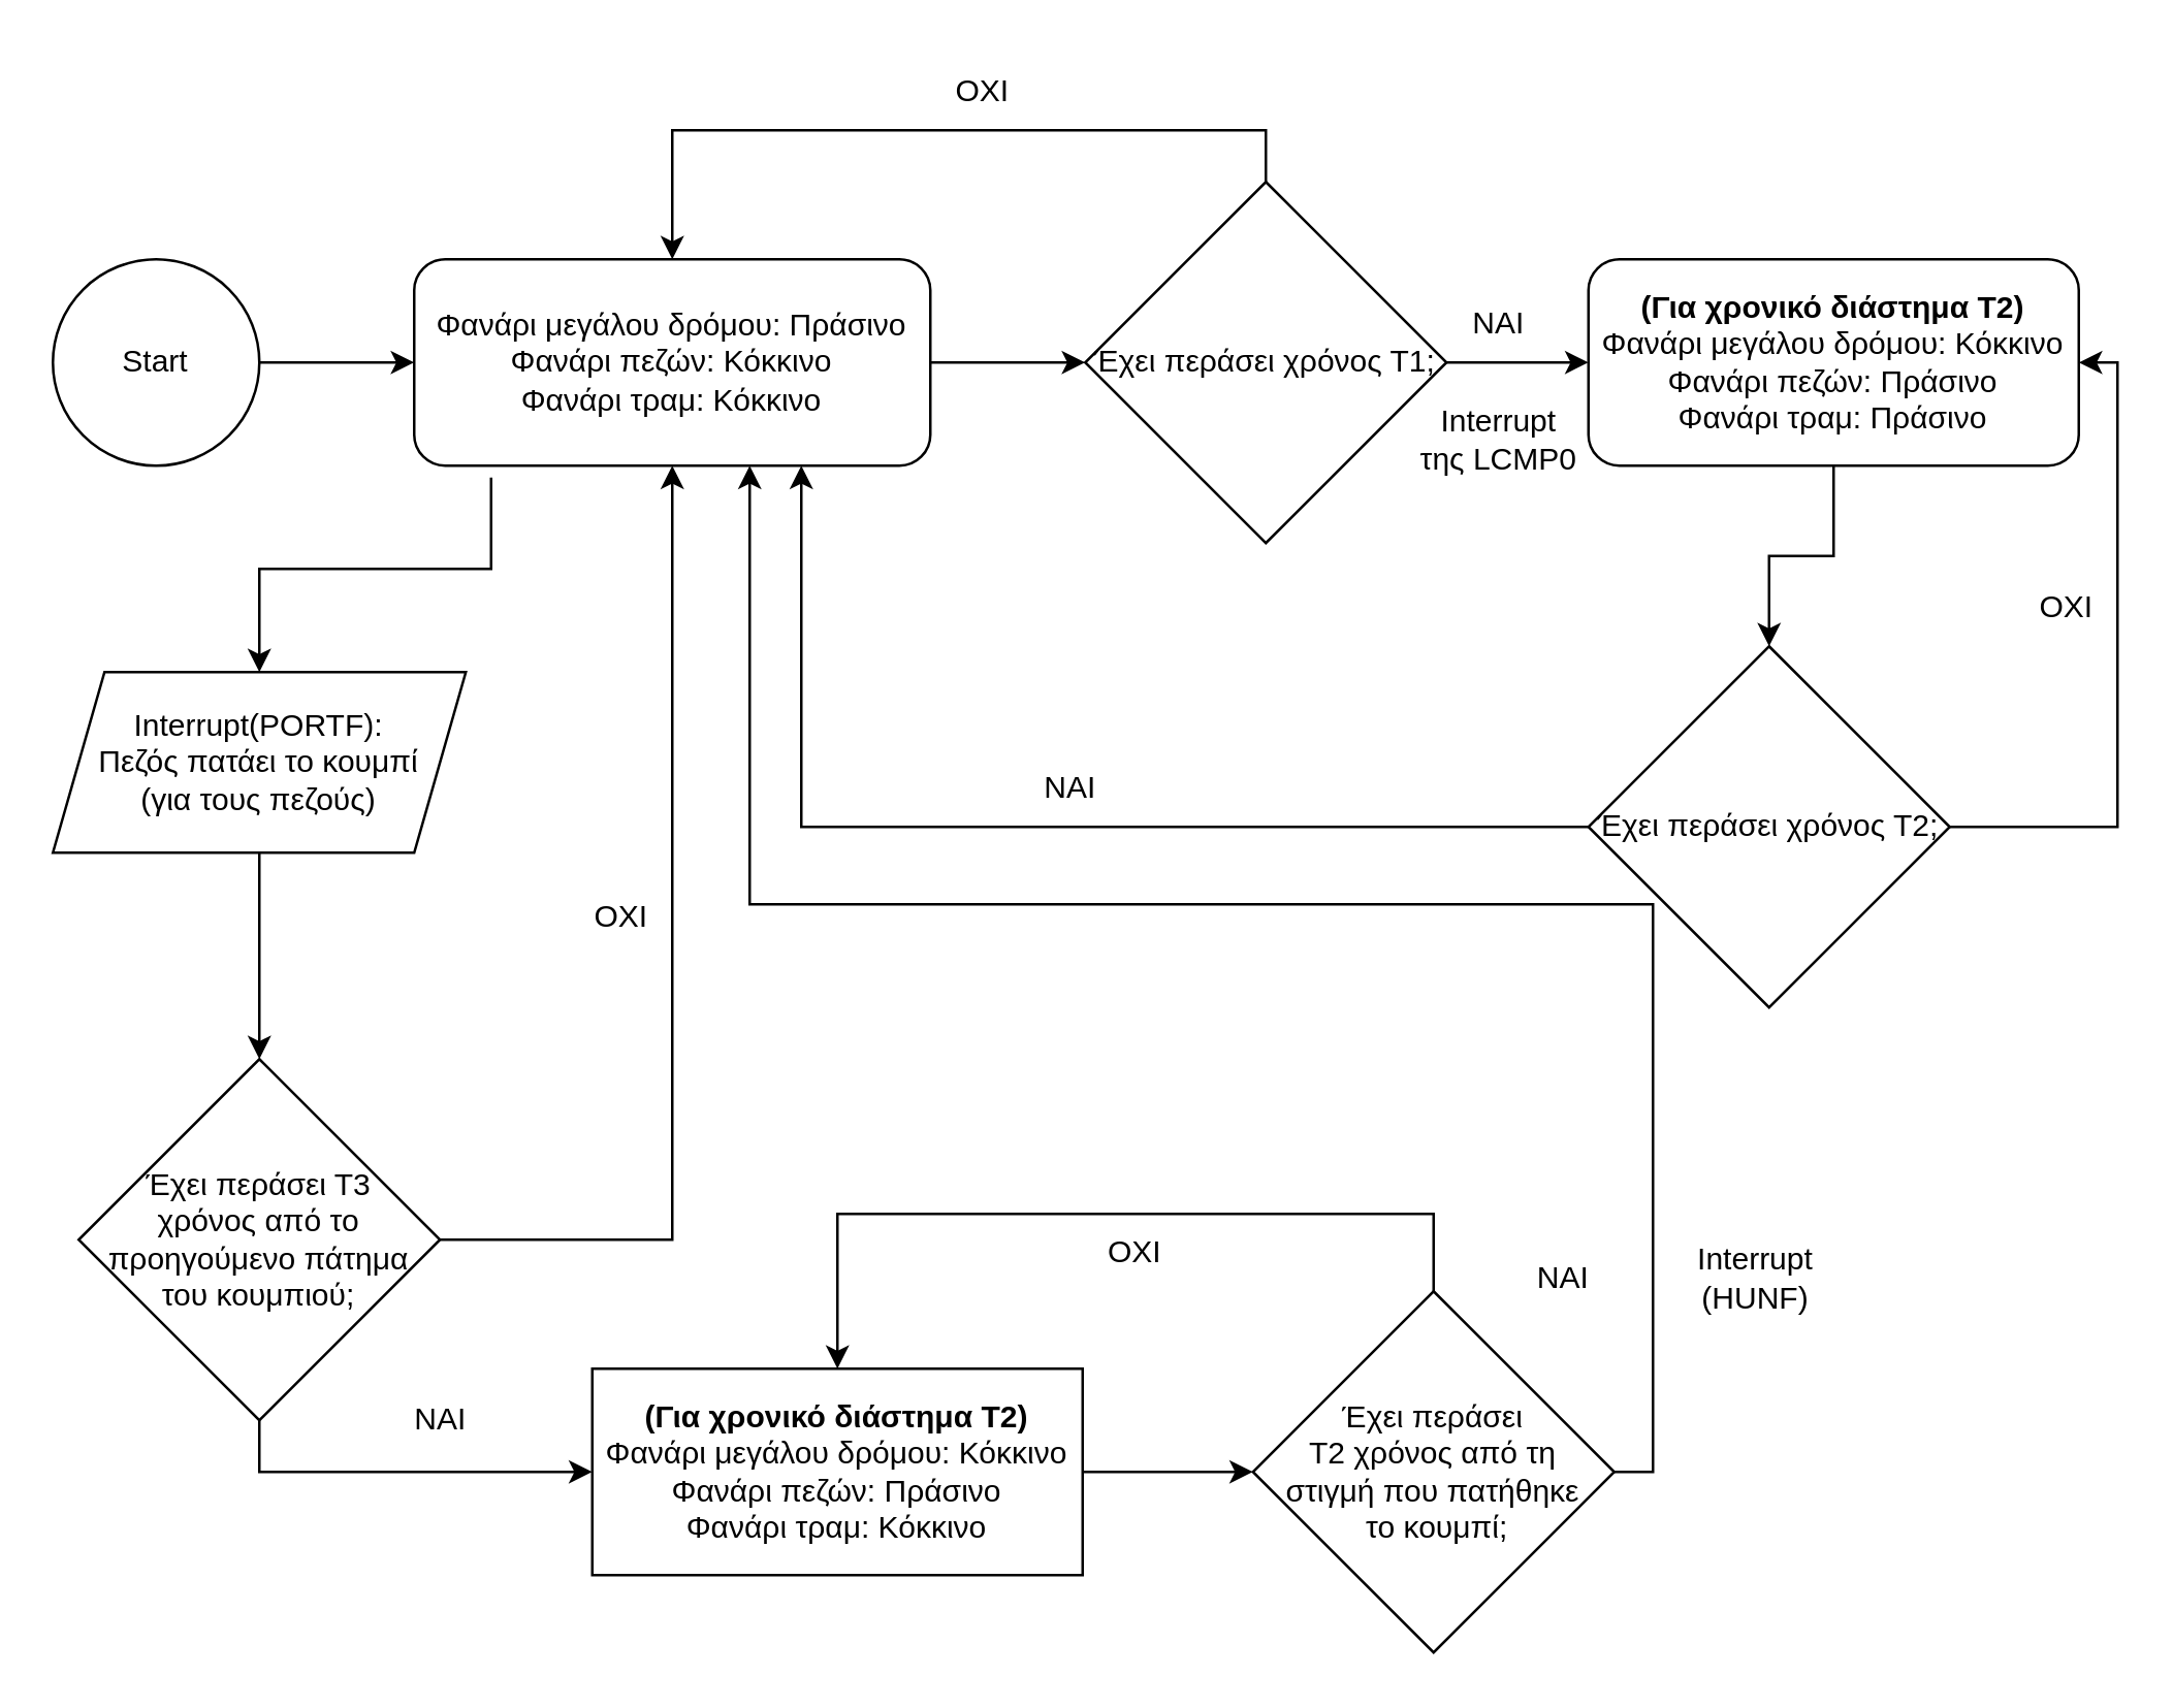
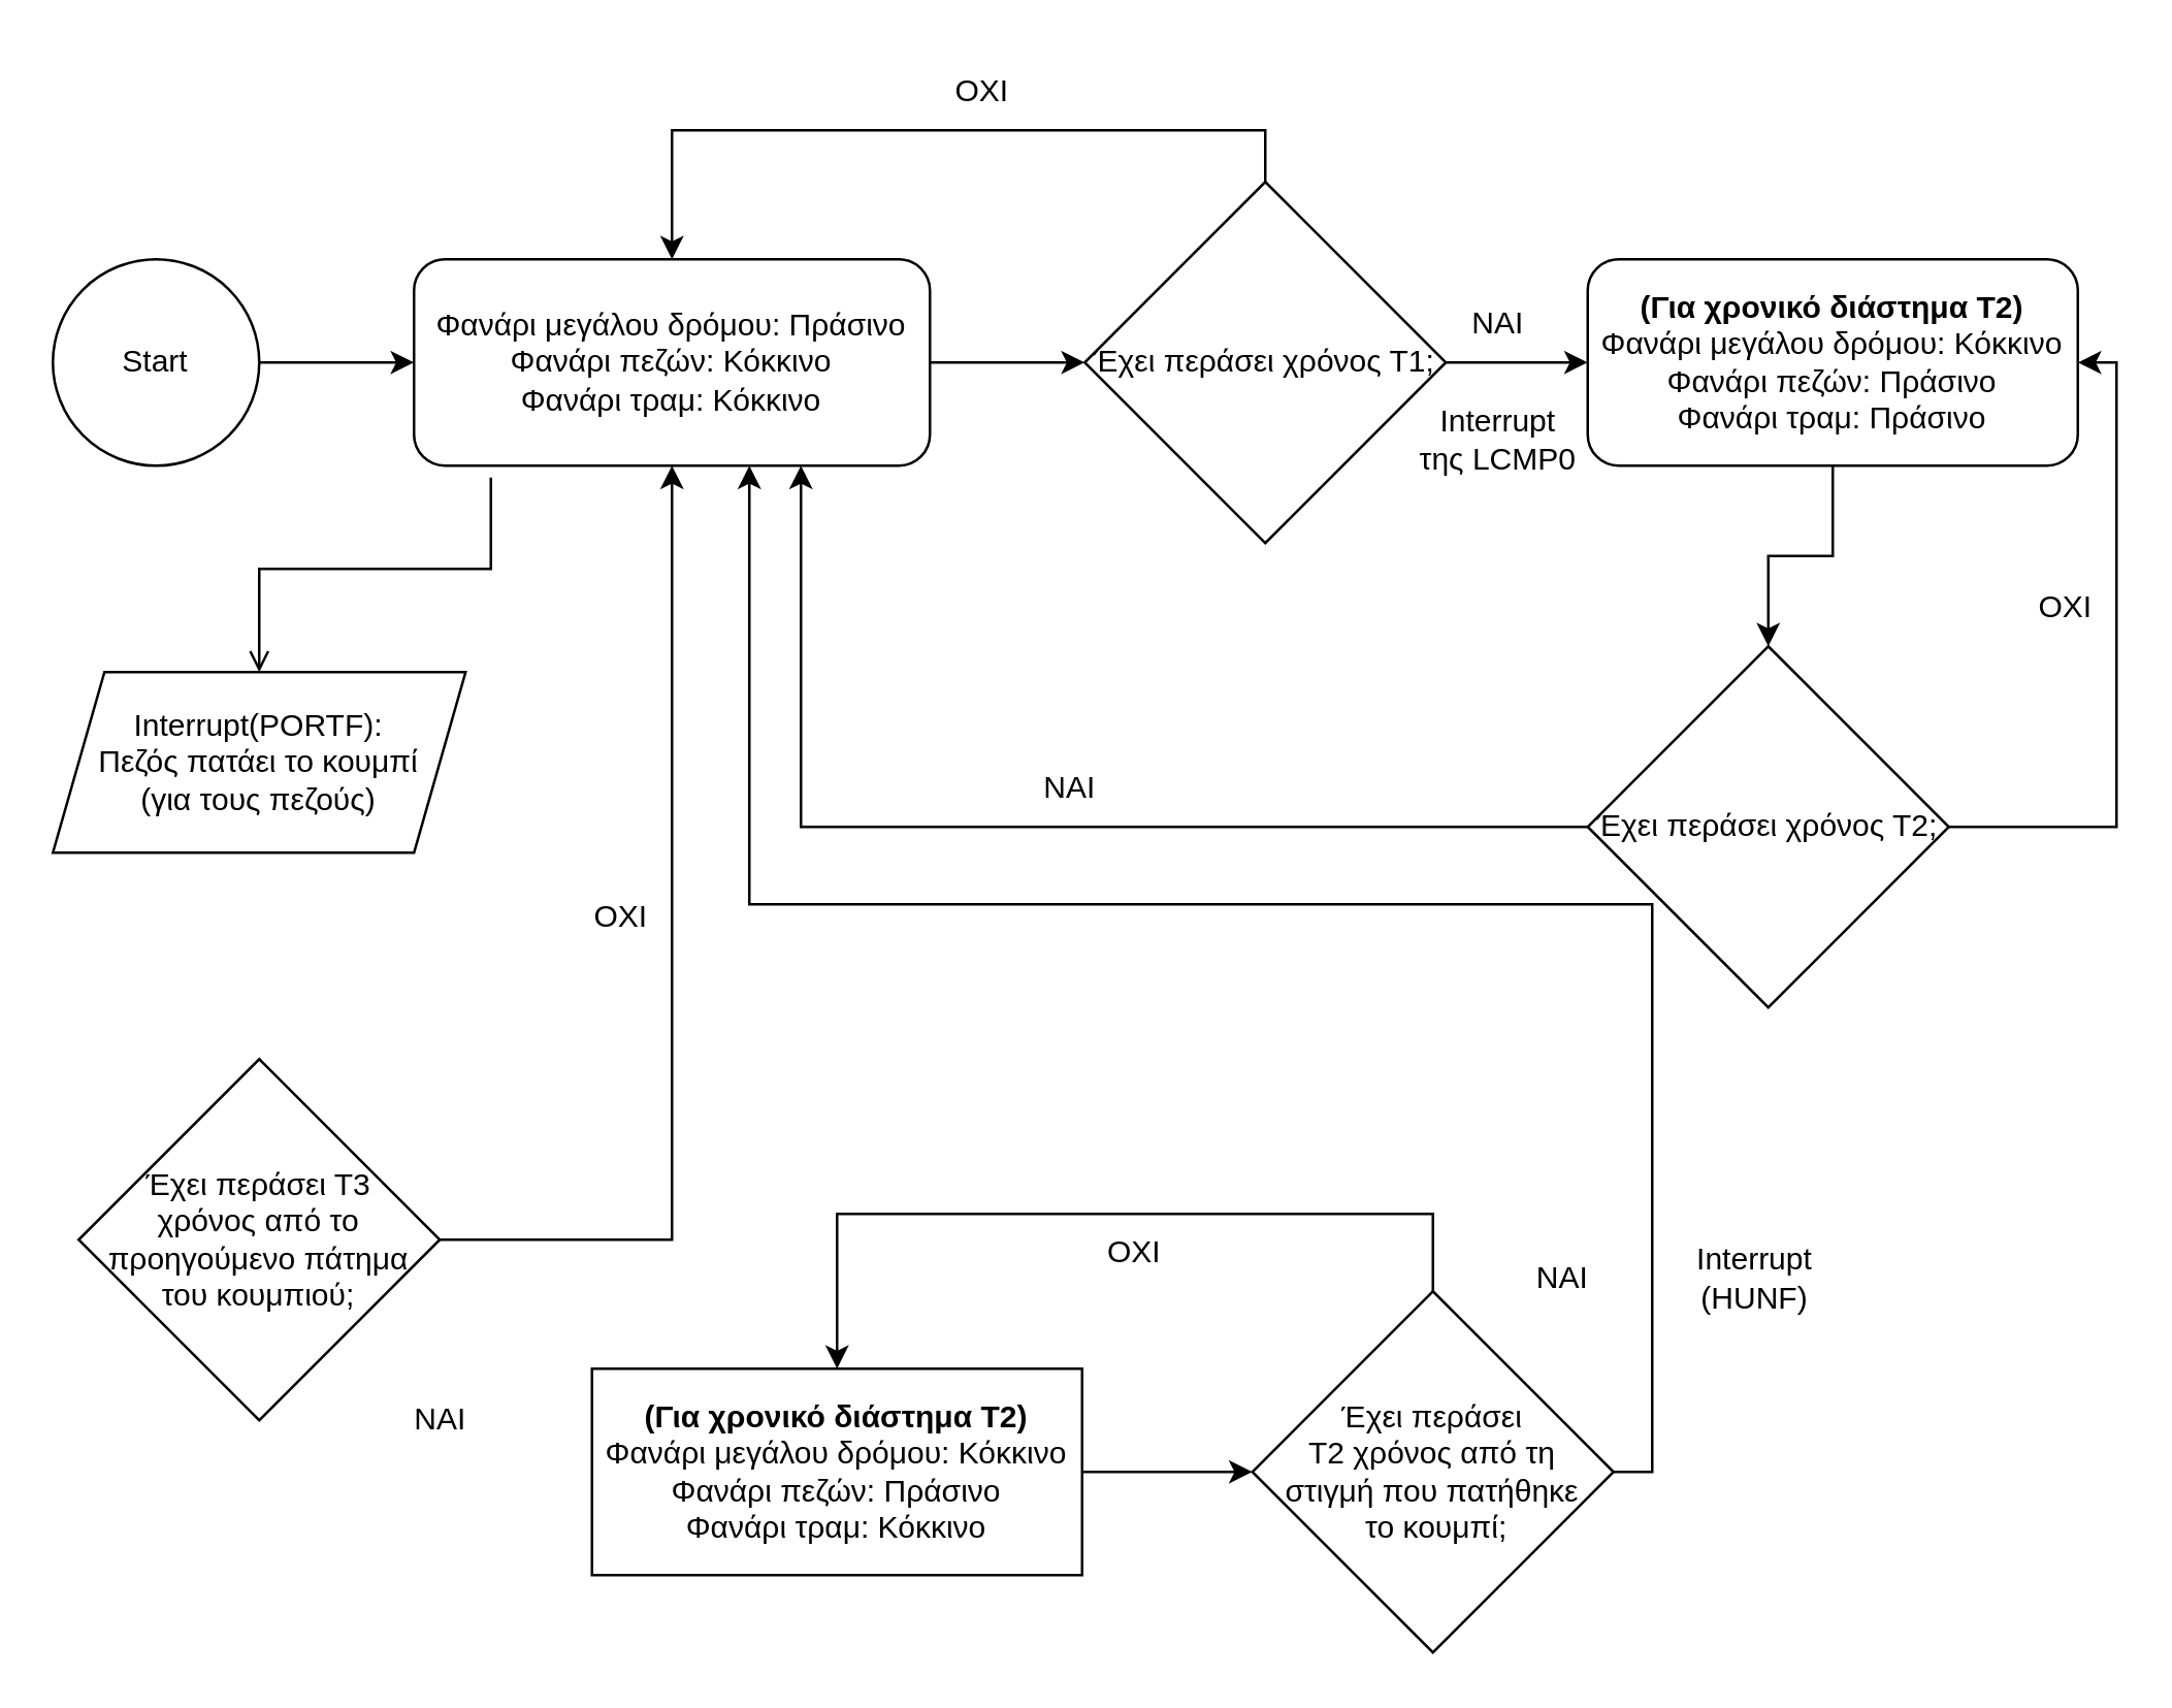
- <mxCell id="3" style="edgeStyle=orthogonalEdgeStyle;rounded=0;orthogonalLoop=1;jettySize=auto;html=1;exitX=0.149;exitY=1.058;exitDx=0;exitDy=0;exitPerimeter=0;entryX=0.5;entryY=0;entryDx=0;entryDy=0;" edge="1" parent="1" source="4" target="24"><mxGeometry relative="1" as="geometry"><mxPoint x="190" y="190" as="sourcePoint" /><mxPoint x="190" y="310" as="targetPoint" /></mxGeometry></mxCell>
+ <mxCell id="3" style="edgeStyle=orthogonalEdgeStyle;rounded=0;orthogonalLoop=1;jettySize=auto;html=1;exitX=0.149;exitY=1.058;exitDx=0;exitDy=0;exitPerimeter=0;entryX=0.5;entryY=0;entryDx=0;entryDy=0;endArrow=open;" edge="1" parent="1" source="4" target="24"><mxGeometry relative="1" as="geometry"><mxPoint x="190" y="190" as="sourcePoint" /><mxPoint x="190" y="310" as="targetPoint" /></mxGeometry></mxCell>
- <mxCell id="23" style="edgeStyle=orthogonalEdgeStyle;rounded=0;orthogonalLoop=1;jettySize=auto;html=1;entryX=0.5;entryY=0;entryDx=0;entryDy=0;" edge="1" parent="1" source="24" target="29"><mxGeometry relative="1" as="geometry" /></mxCell>
- <mxCell id="27" style="edgeStyle=orthogonalEdgeStyle;rounded=0;orthogonalLoop=1;jettySize=auto;html=1;entryX=0;entryY=0.5;entryDx=0;entryDy=0;exitX=0.5;exitY=1;exitDx=0;exitDy=0;" edge="1" parent="1" source="29" target="6"><mxGeometry relative="1" as="geometry" /></mxCell>
